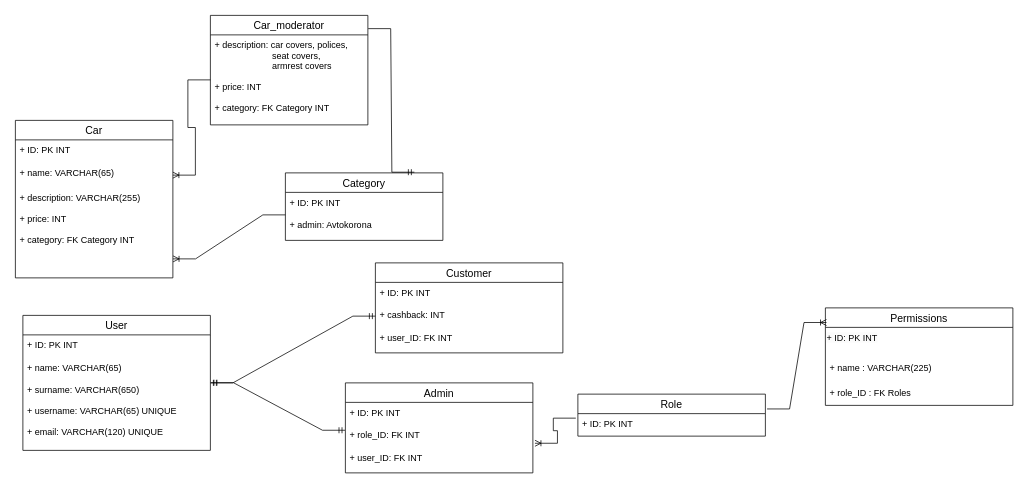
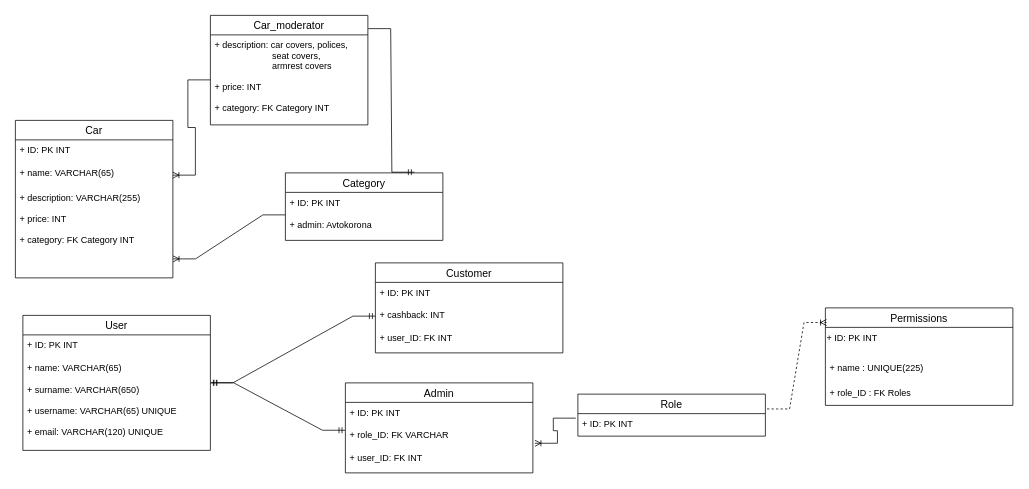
- <mxCell id="31" value="" style="edgeStyle=entityRelationEdgeStyle;fontSize=12;html=1;endArrow=ERoneToMany;rounded=0;entryX=0.006;entryY=0.15;entryDx=0;entryDy=0;exitX=1.009;exitY=0.353;exitDx=0;exitDy=0;exitPerimeter=0;entryPerimeter=0;" parent="1" source="24" target="27" edge="1"><mxGeometry width="100" height="100" relative="1" as="geometry"><mxPoint x="1160" y="470" as="sourcePoint" /><mxPoint x="1210" y="410" as="targetPoint" /></mxGeometry></mxCell>
+ <mxCell id="31" value="" style="edgeStyle=entityRelationEdgeStyle;fontSize=12;html=1;endArrow=ERoneToMany;rounded=0;entryX=0.006;entryY=0.15;entryDx=0;entryDy=0;exitX=1.009;exitY=0.353;exitDx=0;exitDy=0;exitPerimeter=0;entryPerimeter=0;dashed=1;" parent="1" source="24" target="27" edge="1"><mxGeometry width="100" height="100" relative="1" as="geometry"><mxPoint x="1160" y="470" as="sourcePoint" /><mxPoint x="1210" y="410" as="targetPoint" /></mxGeometry></mxCell>
- <mxCell id="29" value="+ name : VARCHAR(225)" style="text;strokeColor=none;fillColor=none;spacingLeft=4;spacingRight=4;overflow=hidden;rotatable=0;points=[[0,0.5],[1,0.5]];portConstraint=eastwest;fontSize=12;" parent="27" vertex="1"><mxGeometry y="66" width="250" height="34" as="geometry" /></mxCell>
+ <mxCell id="29" value="+ name : UNIQUE(225)" style="text;strokeColor=none;fillColor=none;spacingLeft=4;spacingRight=4;overflow=hidden;rotatable=0;points=[[0,0.5],[1,0.5]];portConstraint=eastwest;fontSize=12;" parent="27" vertex="1"><mxGeometry y="66" width="250" height="34" as="geometry" /></mxCell>
- <mxCell id="21" value="+ role_ID: FK INT" style="text;strokeColor=none;fillColor=none;spacingLeft=4;spacingRight=4;overflow=hidden;rotatable=0;points=[[0,0.5],[1,0.5]];portConstraint=eastwest;fontSize=12;" parent="19" vertex="1"><mxGeometry y="56" width="250" height="30" as="geometry" /></mxCell>
+ <mxCell id="21" value="+ role_ID: FK VARCHAR" style="text;strokeColor=none;fillColor=none;spacingLeft=4;spacingRight=4;overflow=hidden;rotatable=0;points=[[0,0.5],[1,0.5]];portConstraint=eastwest;fontSize=12;" parent="19" vertex="1"><mxGeometry y="56" width="250" height="30" as="geometry" /></mxCell>
